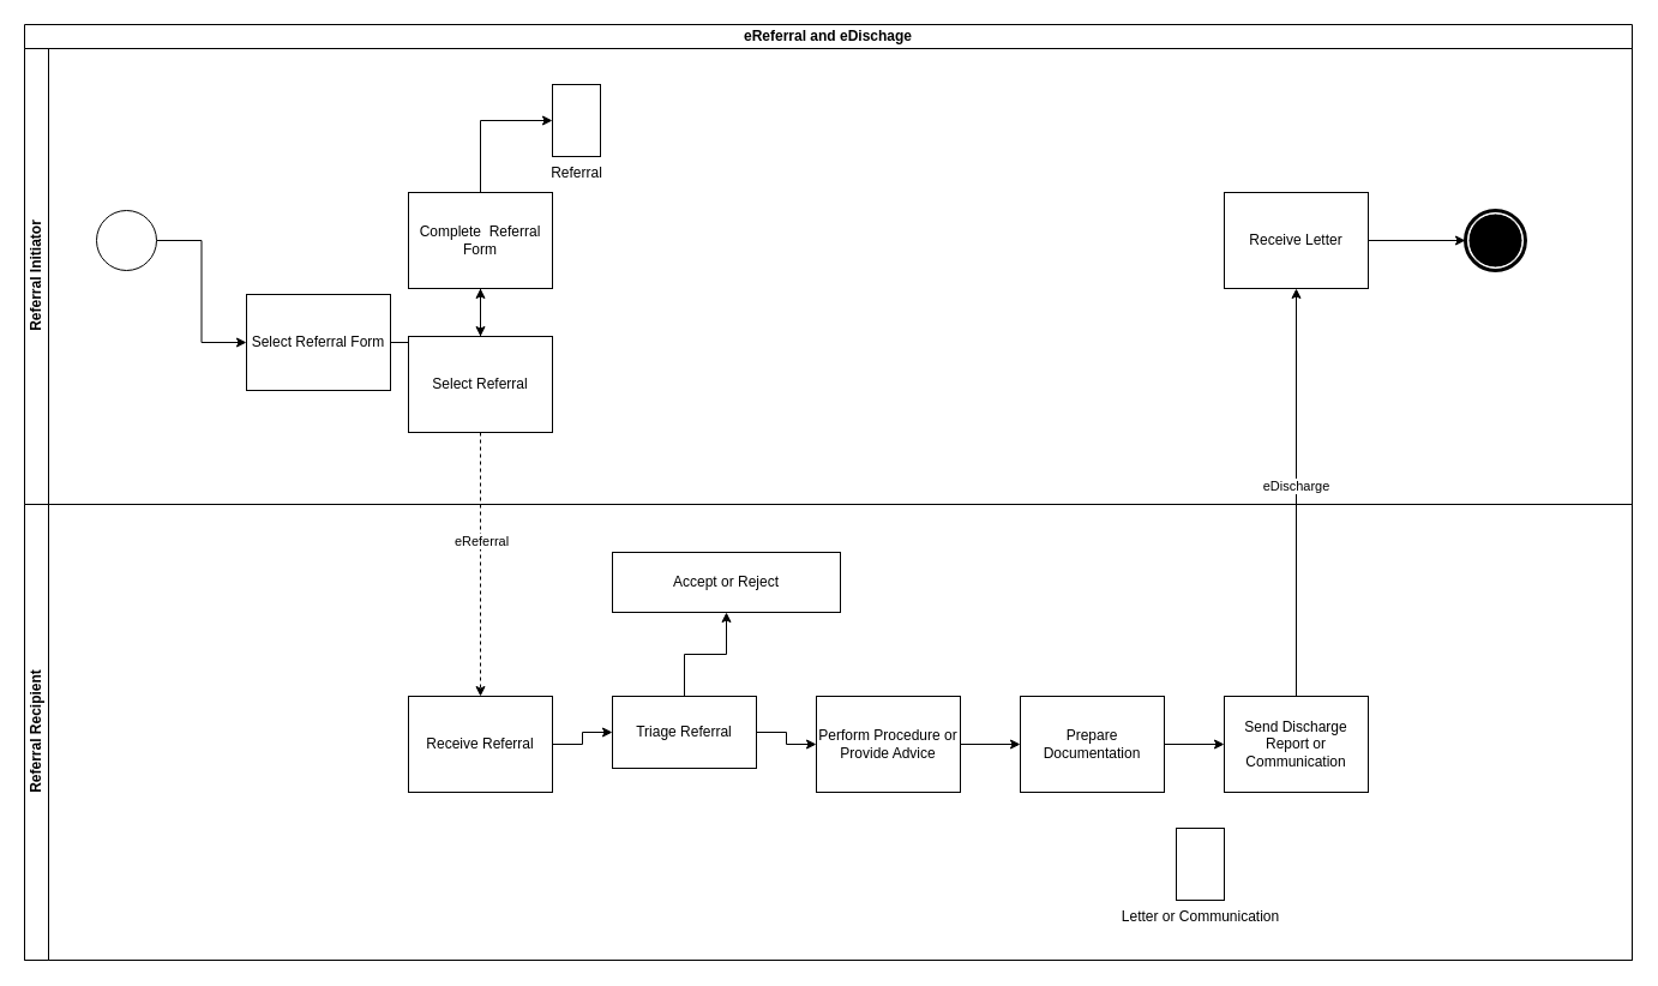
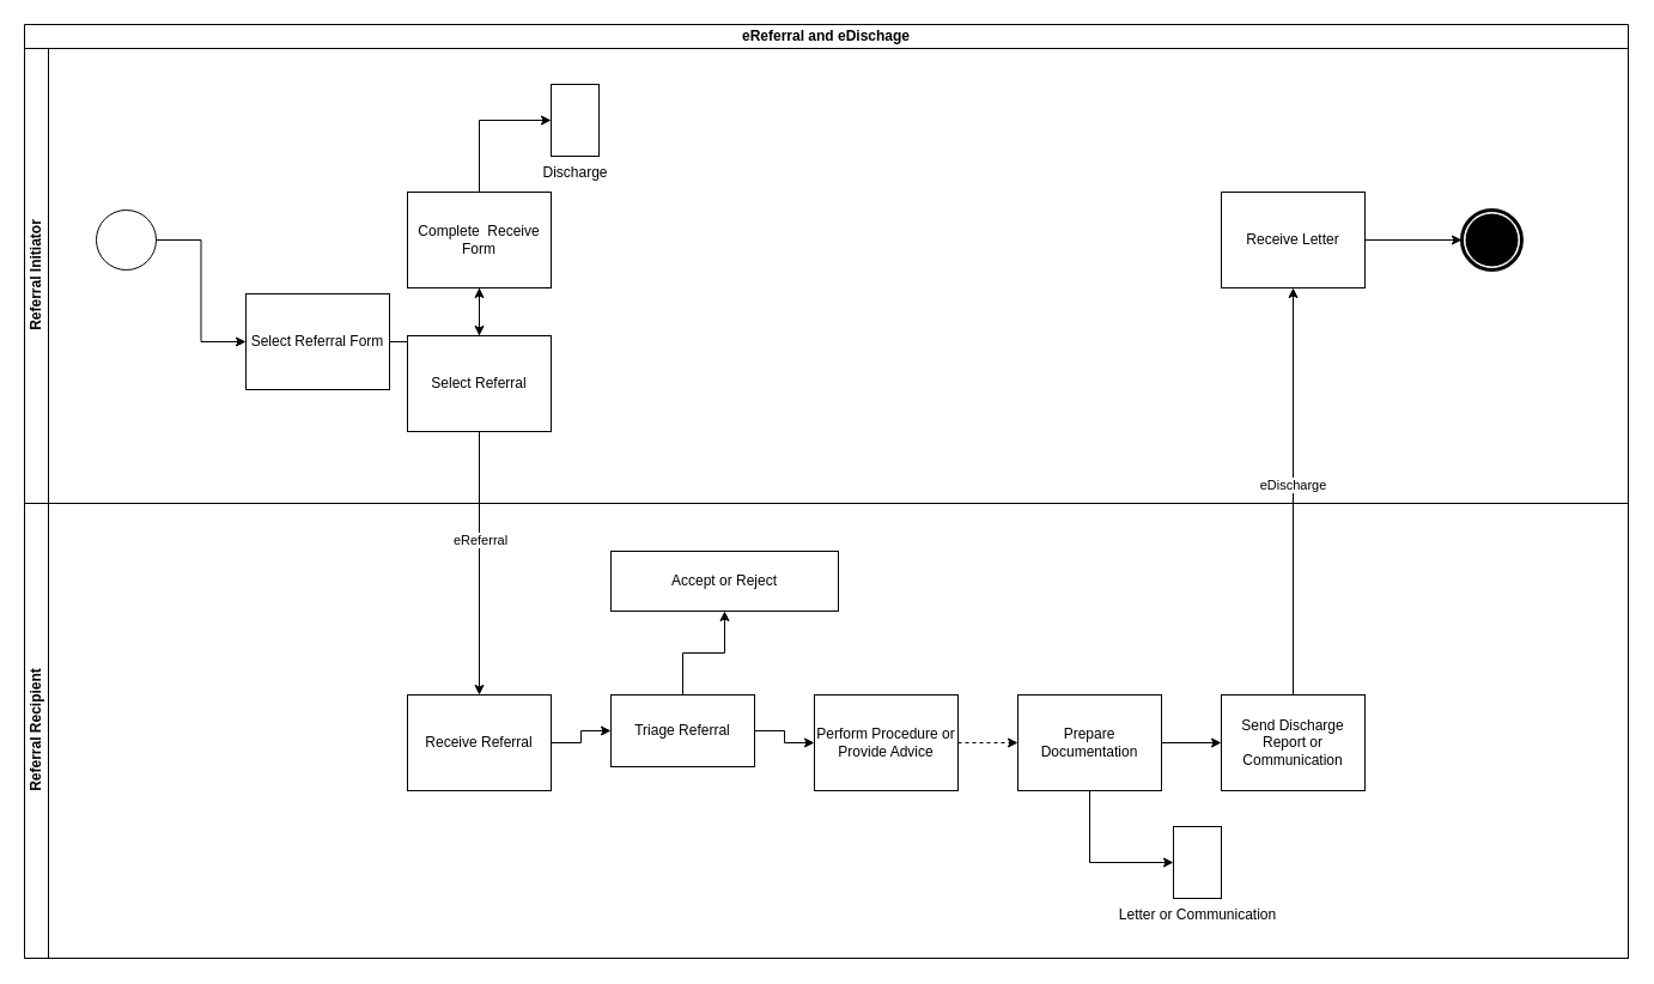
- <mxCell id="11" value="Referral" style="shape=mxgraph.bpmn.data2;labelPosition=center;verticalLabelPosition=bottom;align=center;verticalAlign=top;size=15;html=1;bpmnTransferType=output;" vertex="1" parent="3"><mxGeometry x="440" y="30" width="40" height="60" as="geometry" /></mxCell>
+ <mxCell id="11" value="Discharge" style="shape=mxgraph.bpmn.data2;labelPosition=center;verticalLabelPosition=bottom;align=center;verticalAlign=top;size=15;html=1;bpmnTransferType=output;" vertex="1" parent="3"><mxGeometry x="440" y="30" width="40" height="60" as="geometry" /></mxCell>
- <mxCell id="8" value="Complete&amp;nbsp; Referral Form" style="points=[[0.25,0,0],[0.5,0,0],[0.75,0,0],[1,0.25,0],[1,0.5,0],[1,0.75,0],[0.75,1,0],[0.5,1,0],[0.25,1,0],[0,0.75,0],[0,0.5,0],[0,0.25,0]];shape=mxgraph.bpmn.task2;whiteSpace=wrap;rectStyle=rounded;size=10;html=1;container=1;expand=0;collapsible=0;taskMarker=user;" vertex="1" parent="3"><mxGeometry x="320" y="120" width="120" height="80" as="geometry" /></mxCell>
+ <mxCell id="8" value="Complete&amp;nbsp; Receive Form" style="points=[[0.25,0,0],[0.5,0,0],[0.75,0,0],[1,0.25,0],[1,0.5,0],[1,0.75,0],[0.75,1,0],[0.5,1,0],[0.25,1,0],[0,0.75,0],[0,0.5,0],[0,0.25,0]];shape=mxgraph.bpmn.task2;whiteSpace=wrap;rectStyle=rounded;size=10;html=1;container=1;expand=0;collapsible=0;taskMarker=user;" vertex="1" parent="3"><mxGeometry x="320" y="120" width="120" height="80" as="geometry" /></mxCell>
- <mxCell id="30" style="edgeStyle=orthogonalEdgeStyle;rounded=0;orthogonalLoop=1;jettySize=auto;html=1;dashed=1;" edge="1" parent="2" source="9" target="18"><mxGeometry relative="1" as="geometry" /></mxCell>
+ <mxCell id="30" style="edgeStyle=orthogonalEdgeStyle;rounded=0;orthogonalLoop=1;jettySize=auto;html=1;" edge="1" parent="2" source="9" target="18"><mxGeometry relative="1" as="geometry" /></mxCell>
- <mxCell id="23" style="edgeStyle=orthogonalEdgeStyle;rounded=0;orthogonalLoop=1;jettySize=auto;html=1;entryX=0;entryY=0.5;entryDx=0;entryDy=0;entryPerimeter=0;" edge="1" parent="16" source="21" target="22"><mxGeometry relative="1" as="geometry" /></mxCell>
+ <mxCell id="23" style="edgeStyle=orthogonalEdgeStyle;rounded=0;orthogonalLoop=1;jettySize=auto;html=1;entryX=0;entryY=0.5;entryDx=0;entryDy=0;entryPerimeter=0;dashed=1;" edge="1" parent="16" source="21" target="22"><mxGeometry relative="1" as="geometry" /></mxCell>
+ <mxCell id="27" style="edgeStyle=orthogonalEdgeStyle;rounded=0;orthogonalLoop=1;jettySize=auto;html=1;entryX=0;entryY=0.5;entryDx=0;entryDy=0;entryPerimeter=0;exitX=0.5;exitY=1;exitDx=0;exitDy=0;exitPerimeter=0;" edge="1" parent="16" source="22" target="26"><mxGeometry relative="1" as="geometry"><Array as="points"><mxPoint x="890" y="300" /></Array></mxGeometry></mxCell>
